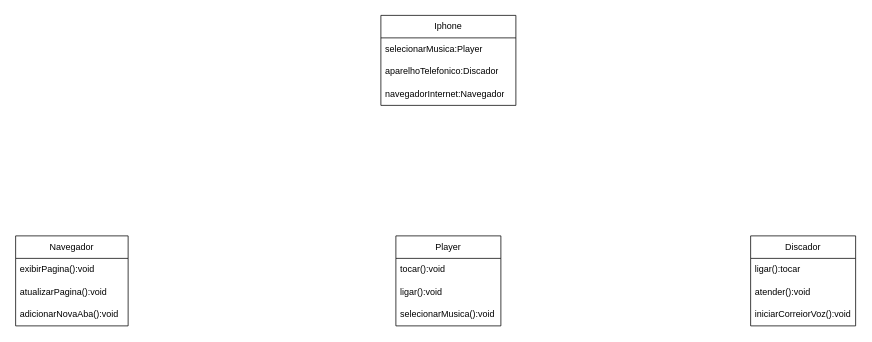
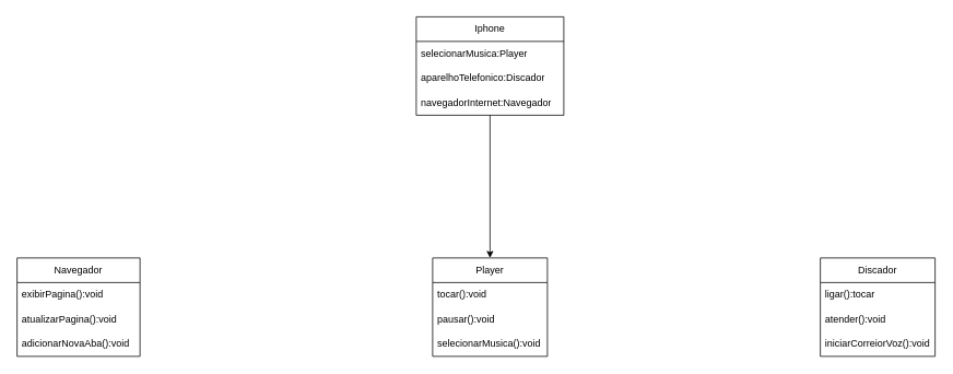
+ <mxCell id="14" style="edgeStyle=orthogonalEdgeStyle;rounded=0;orthogonalLoop=1;jettySize=auto;html=1;entryX=0.5;entryY=0;entryDx=0;entryDy=0;" edge="1" parent="1" source="15" target="6"><mxGeometry relative="1" as="geometry" /></mxCell>
- <mxCell id="8" value="ligar():void" style="text;strokeColor=none;fillColor=none;align=left;verticalAlign=middle;spacingLeft=4;spacingRight=4;overflow=hidden;points=[[0,0.5],[1,0.5]];portConstraint=eastwest;rotatable=0;whiteSpace=wrap;html=1;" parent="6" vertex="1"><mxGeometry y="60" width="140" height="30" as="geometry" /></mxCell>
+ <mxCell id="8" value="pausar():void" style="text;strokeColor=none;fillColor=none;align=left;verticalAlign=middle;spacingLeft=4;spacingRight=4;overflow=hidden;points=[[0,0.5],[1,0.5]];portConstraint=eastwest;rotatable=0;whiteSpace=wrap;html=1;" parent="6" vertex="1"><mxGeometry y="60" width="140" height="30" as="geometry" /></mxCell>
